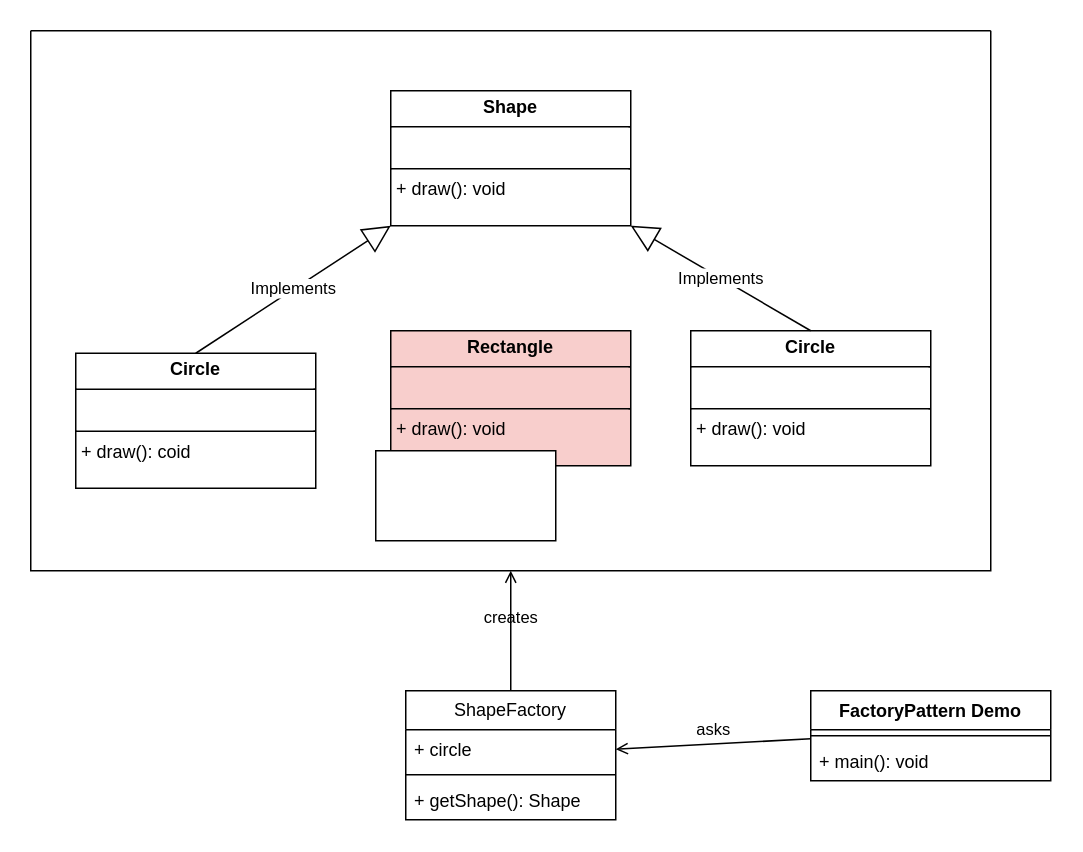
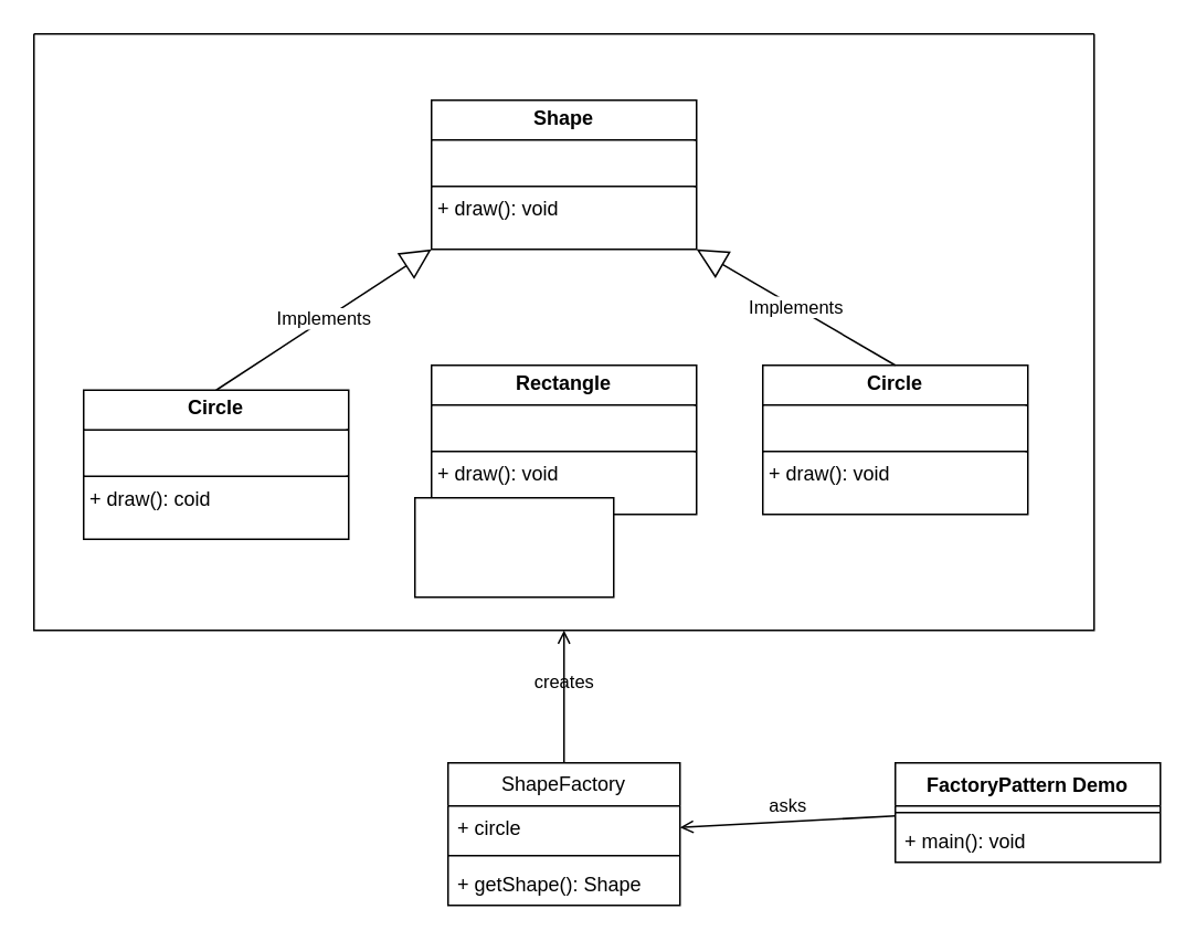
- <mxCell id="4" value="&lt;p style=&quot;margin:0px;margin-top:4px;text-align:center;&quot;&gt;&lt;b&gt;Rectangle&lt;/b&gt;&lt;/p&gt;&lt;hr size=&quot;1&quot; style=&quot;border-style:solid;&quot;&gt;&lt;p style=&quot;margin:0px;margin-left:4px;&quot;&gt;&lt;br&gt;&lt;/p&gt;&lt;hr size=&quot;1&quot; style=&quot;border-style:solid;&quot;&gt;&lt;p style=&quot;margin:0px;margin-left:4px;&quot;&gt;+ draw(): void&lt;/p&gt;" style="verticalAlign=top;align=left;overflow=fill;html=1;whiteSpace=wrap;fillColor=#f8cecc;" vertex="1" parent="1"><mxGeometry x="260" y="220" width="160" height="90" as="geometry" /></mxCell>
+ <mxCell id="4" value="&lt;p style=&quot;margin:0px;margin-top:4px;text-align:center;&quot;&gt;&lt;b&gt;Rectangle&lt;/b&gt;&lt;/p&gt;&lt;hr size=&quot;1&quot; style=&quot;border-style:solid;&quot;&gt;&lt;p style=&quot;margin:0px;margin-left:4px;&quot;&gt;&lt;br&gt;&lt;/p&gt;&lt;hr size=&quot;1&quot; style=&quot;border-style:solid;&quot;&gt;&lt;p style=&quot;margin:0px;margin-left:4px;&quot;&gt;+ draw(): void&lt;/p&gt;" style="verticalAlign=top;align=left;overflow=fill;html=1;whiteSpace=wrap;" vertex="1" parent="1"><mxGeometry x="260" y="220" width="160" height="90" as="geometry" /></mxCell>
